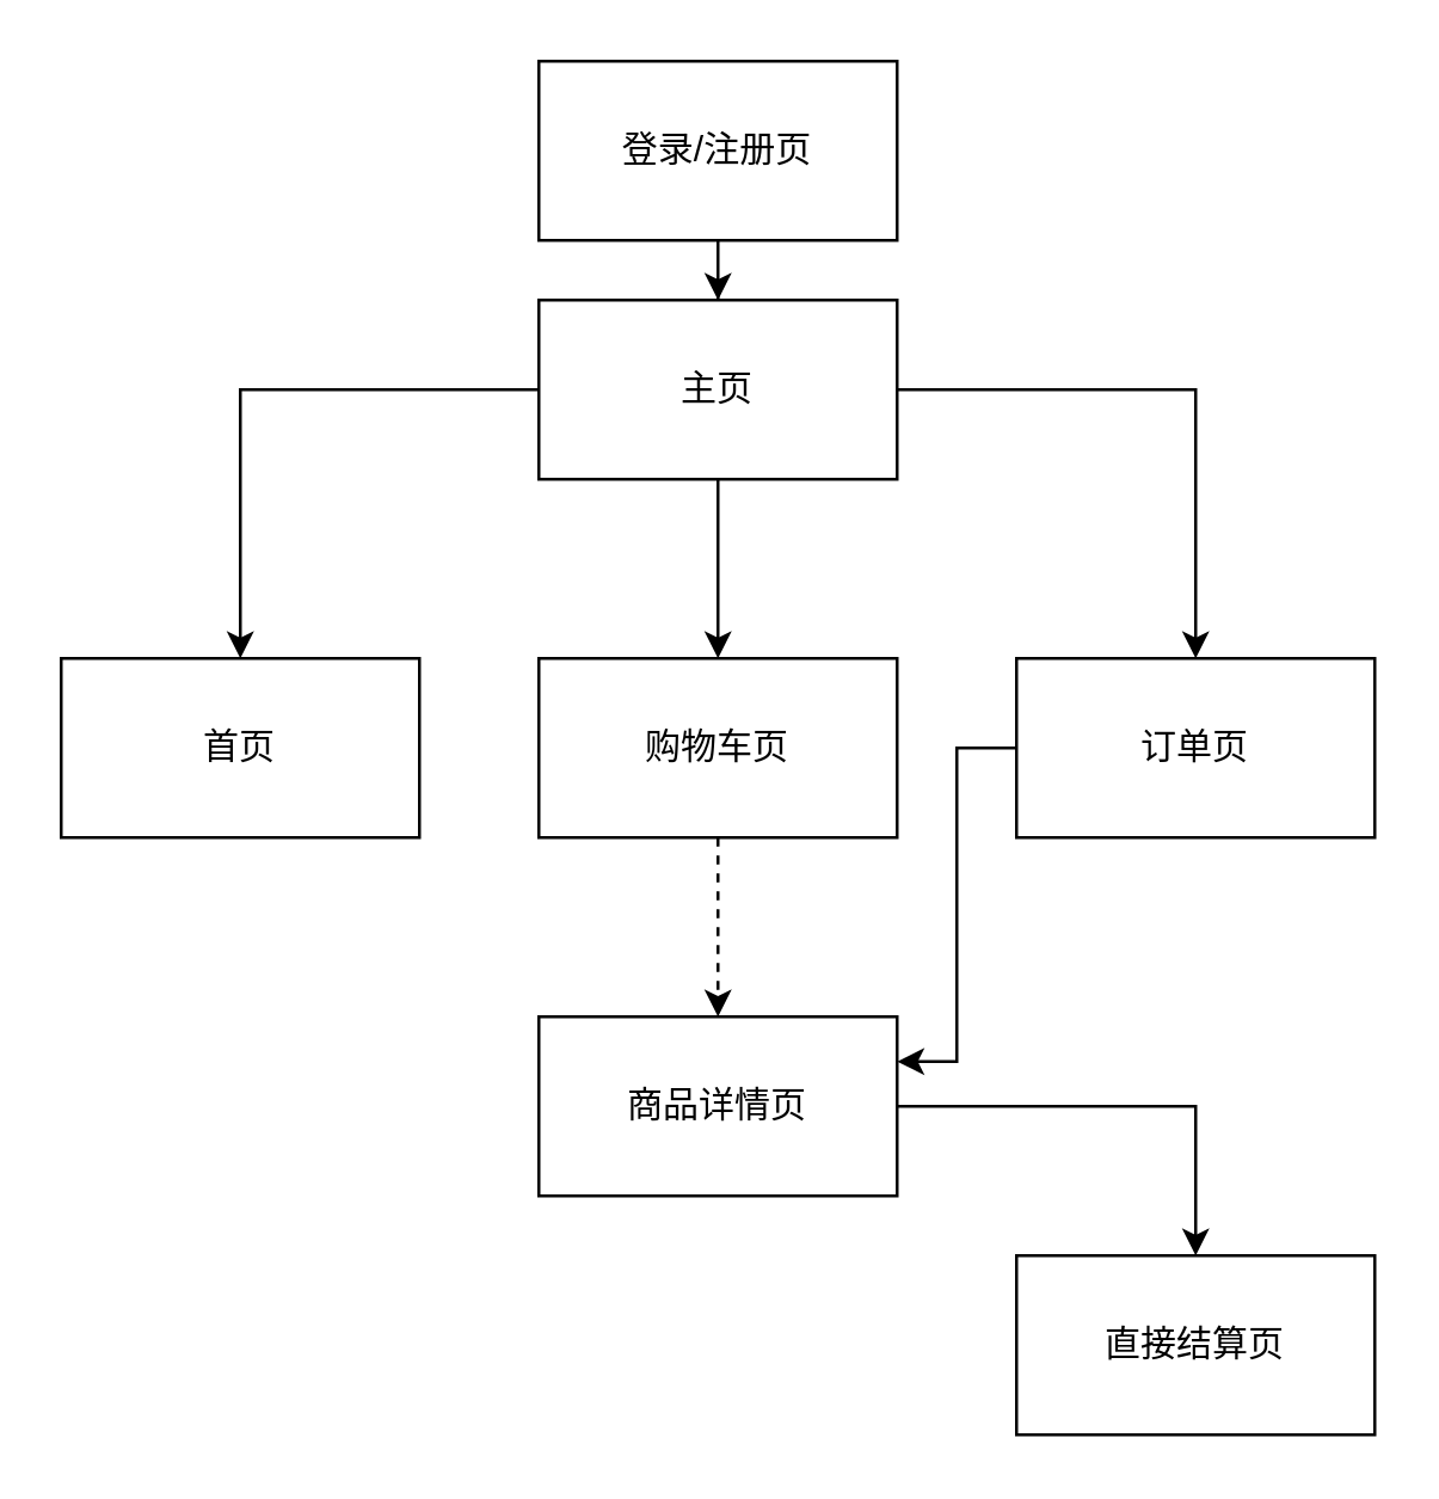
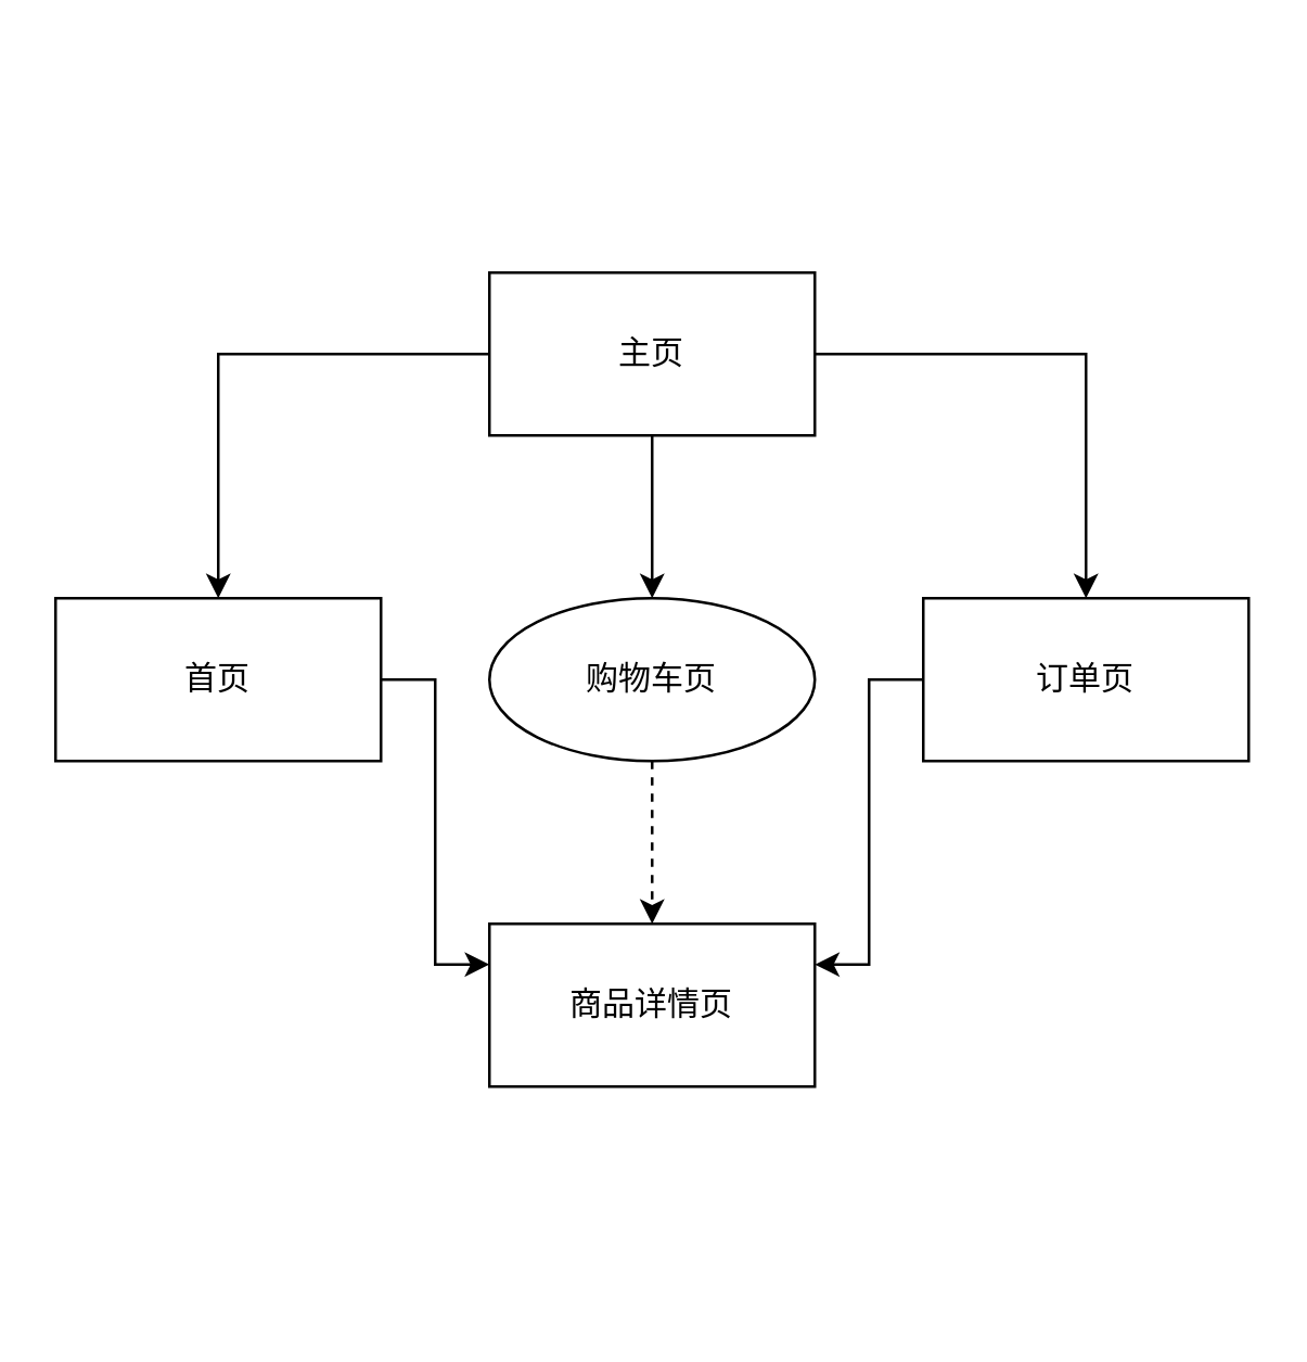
- <mxCell id="16" value="登录/注册页" style="rounded=0;whiteSpace=wrap;html=1;" vertex="1" parent="1"><mxGeometry x="180" y="20" width="120" height="60" as="geometry" /></mxCell>
- <mxCell id="15" value="" style="edgeStyle=orthogonalEdgeStyle;rounded=0;orthogonalLoop=1;jettySize=auto;html=1;" edge="1" parent="1" source="16" target="5"><mxGeometry relative="1" as="geometry" /></mxCell>
- <mxCell id="9" value="购物车页" style="rounded=0;whiteSpace=wrap;html=1;" vertex="1" parent="1"><mxGeometry x="180" y="220" width="120" height="60" as="geometry" /></mxCell>
+ <mxCell id="9" value="购物车页" style="ellipse;whiteSpace=wrap;html=1;" vertex="1" parent="1"><mxGeometry x="180" y="220" width="120" height="60" as="geometry" /></mxCell>
+ <mxCell id="6" style="edgeStyle=orthogonalEdgeStyle;rounded=0;orthogonalLoop=1;jettySize=auto;html=1;entryX=0;entryY=0.25;entryDx=0;entryDy=0;" edge="1" parent="1" source="7" target="14"><mxGeometry relative="1" as="geometry" /></mxCell>
- <mxCell id="13" style="edgeStyle=orthogonalEdgeStyle;rounded=0;orthogonalLoop=1;jettySize=auto;html=1;entryX=0.5;entryY=0;entryDx=0;entryDy=0;" edge="1" parent="1" source="14" target="12"><mxGeometry relative="1" as="geometry" /></mxCell>
- <mxCell id="12" value="直接结算页" style="rounded=0;whiteSpace=wrap;html=1;" vertex="1" parent="1"><mxGeometry x="340" y="420" width="120" height="60" as="geometry" /></mxCell>
